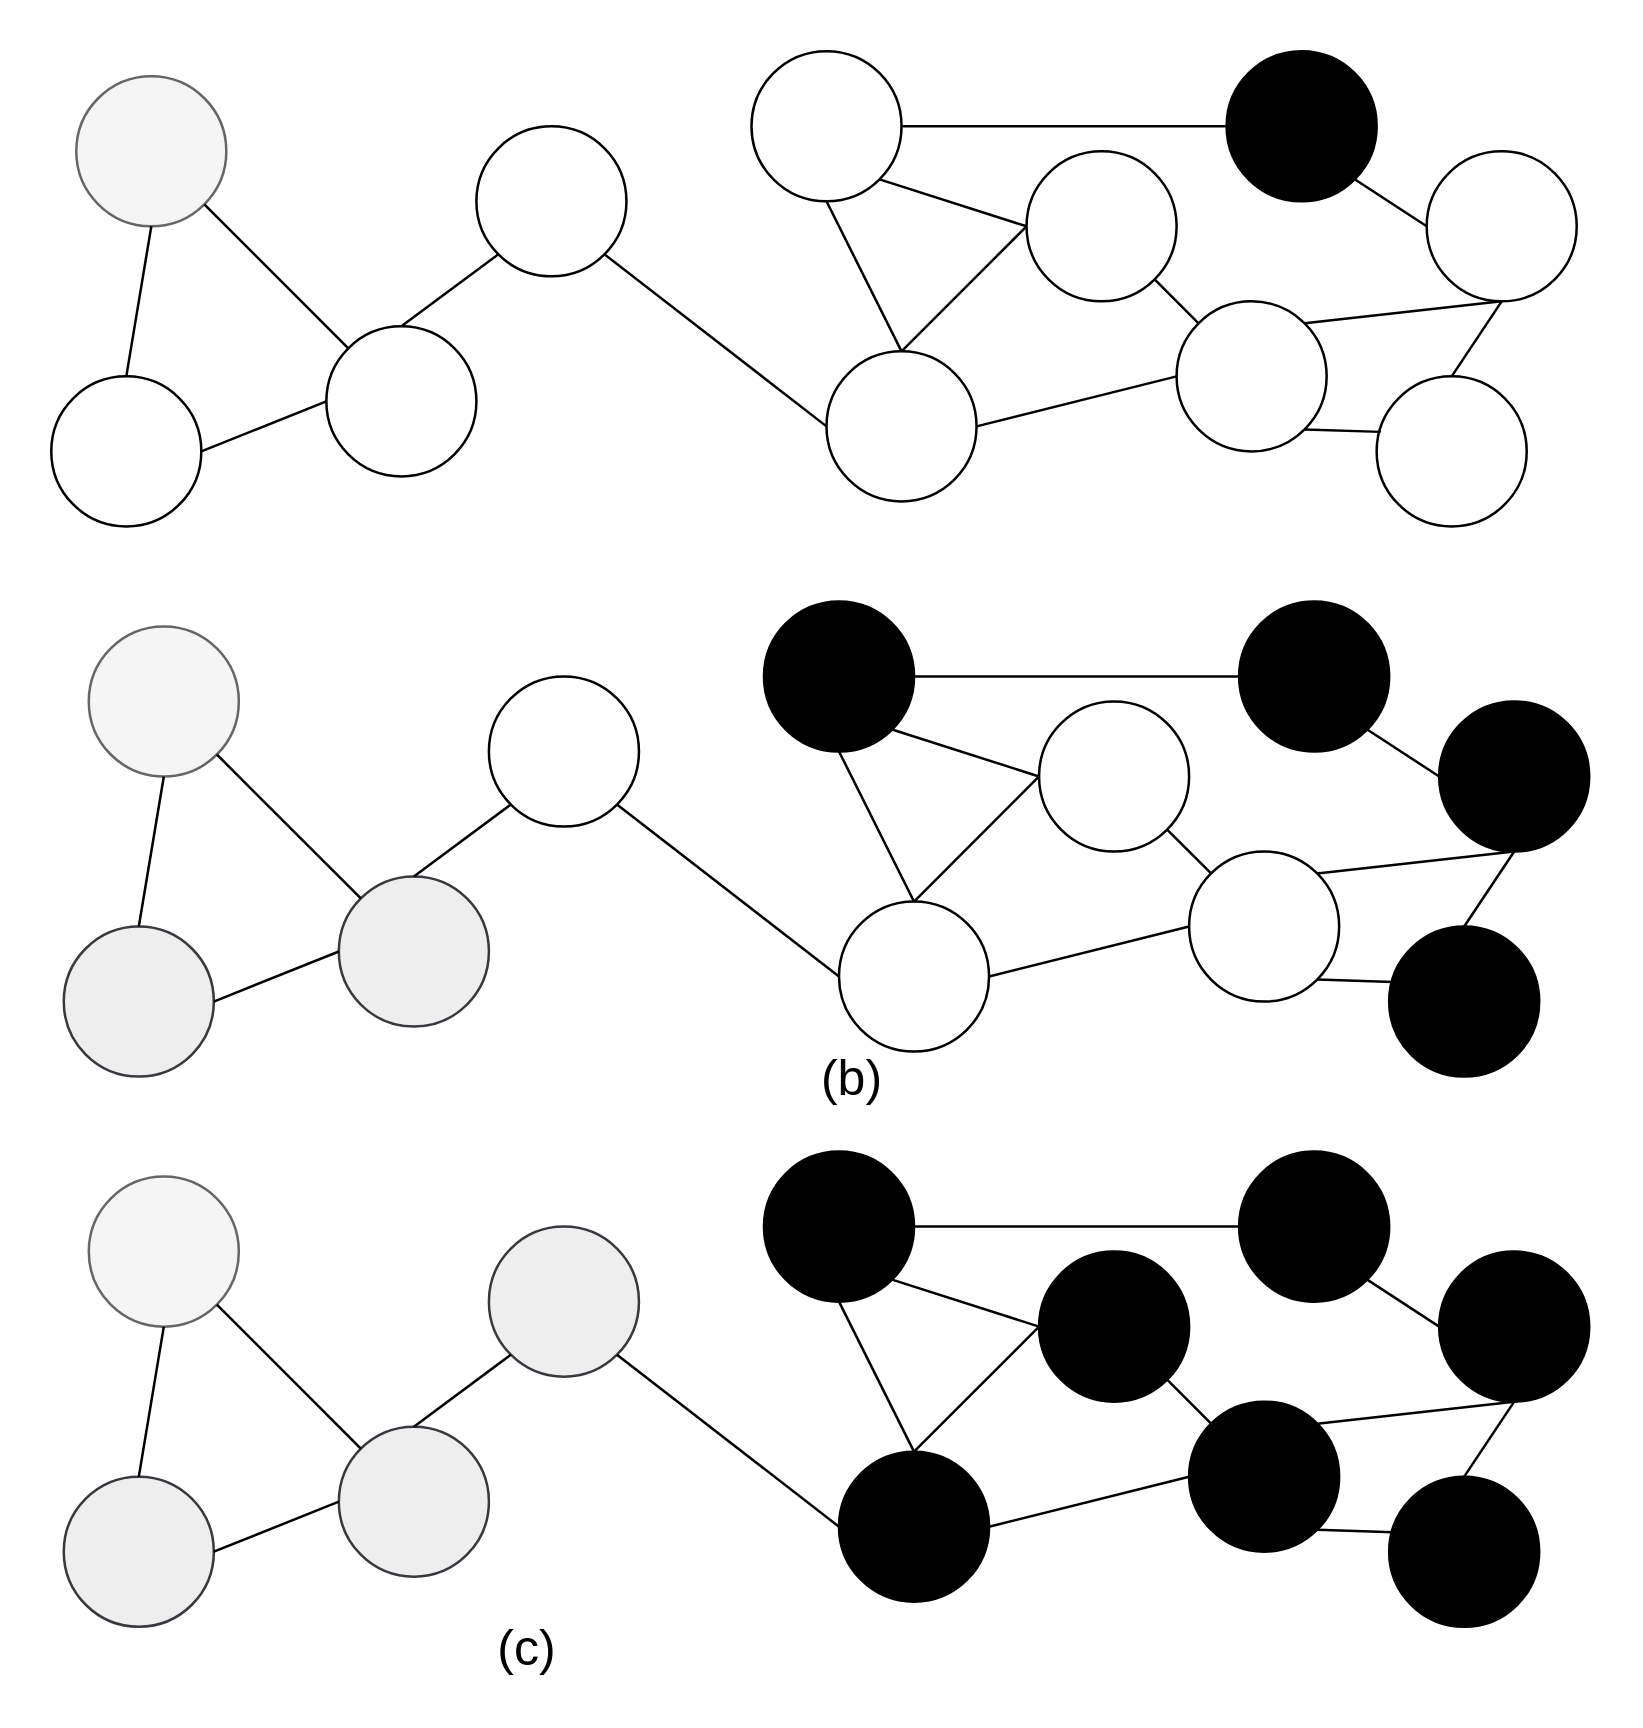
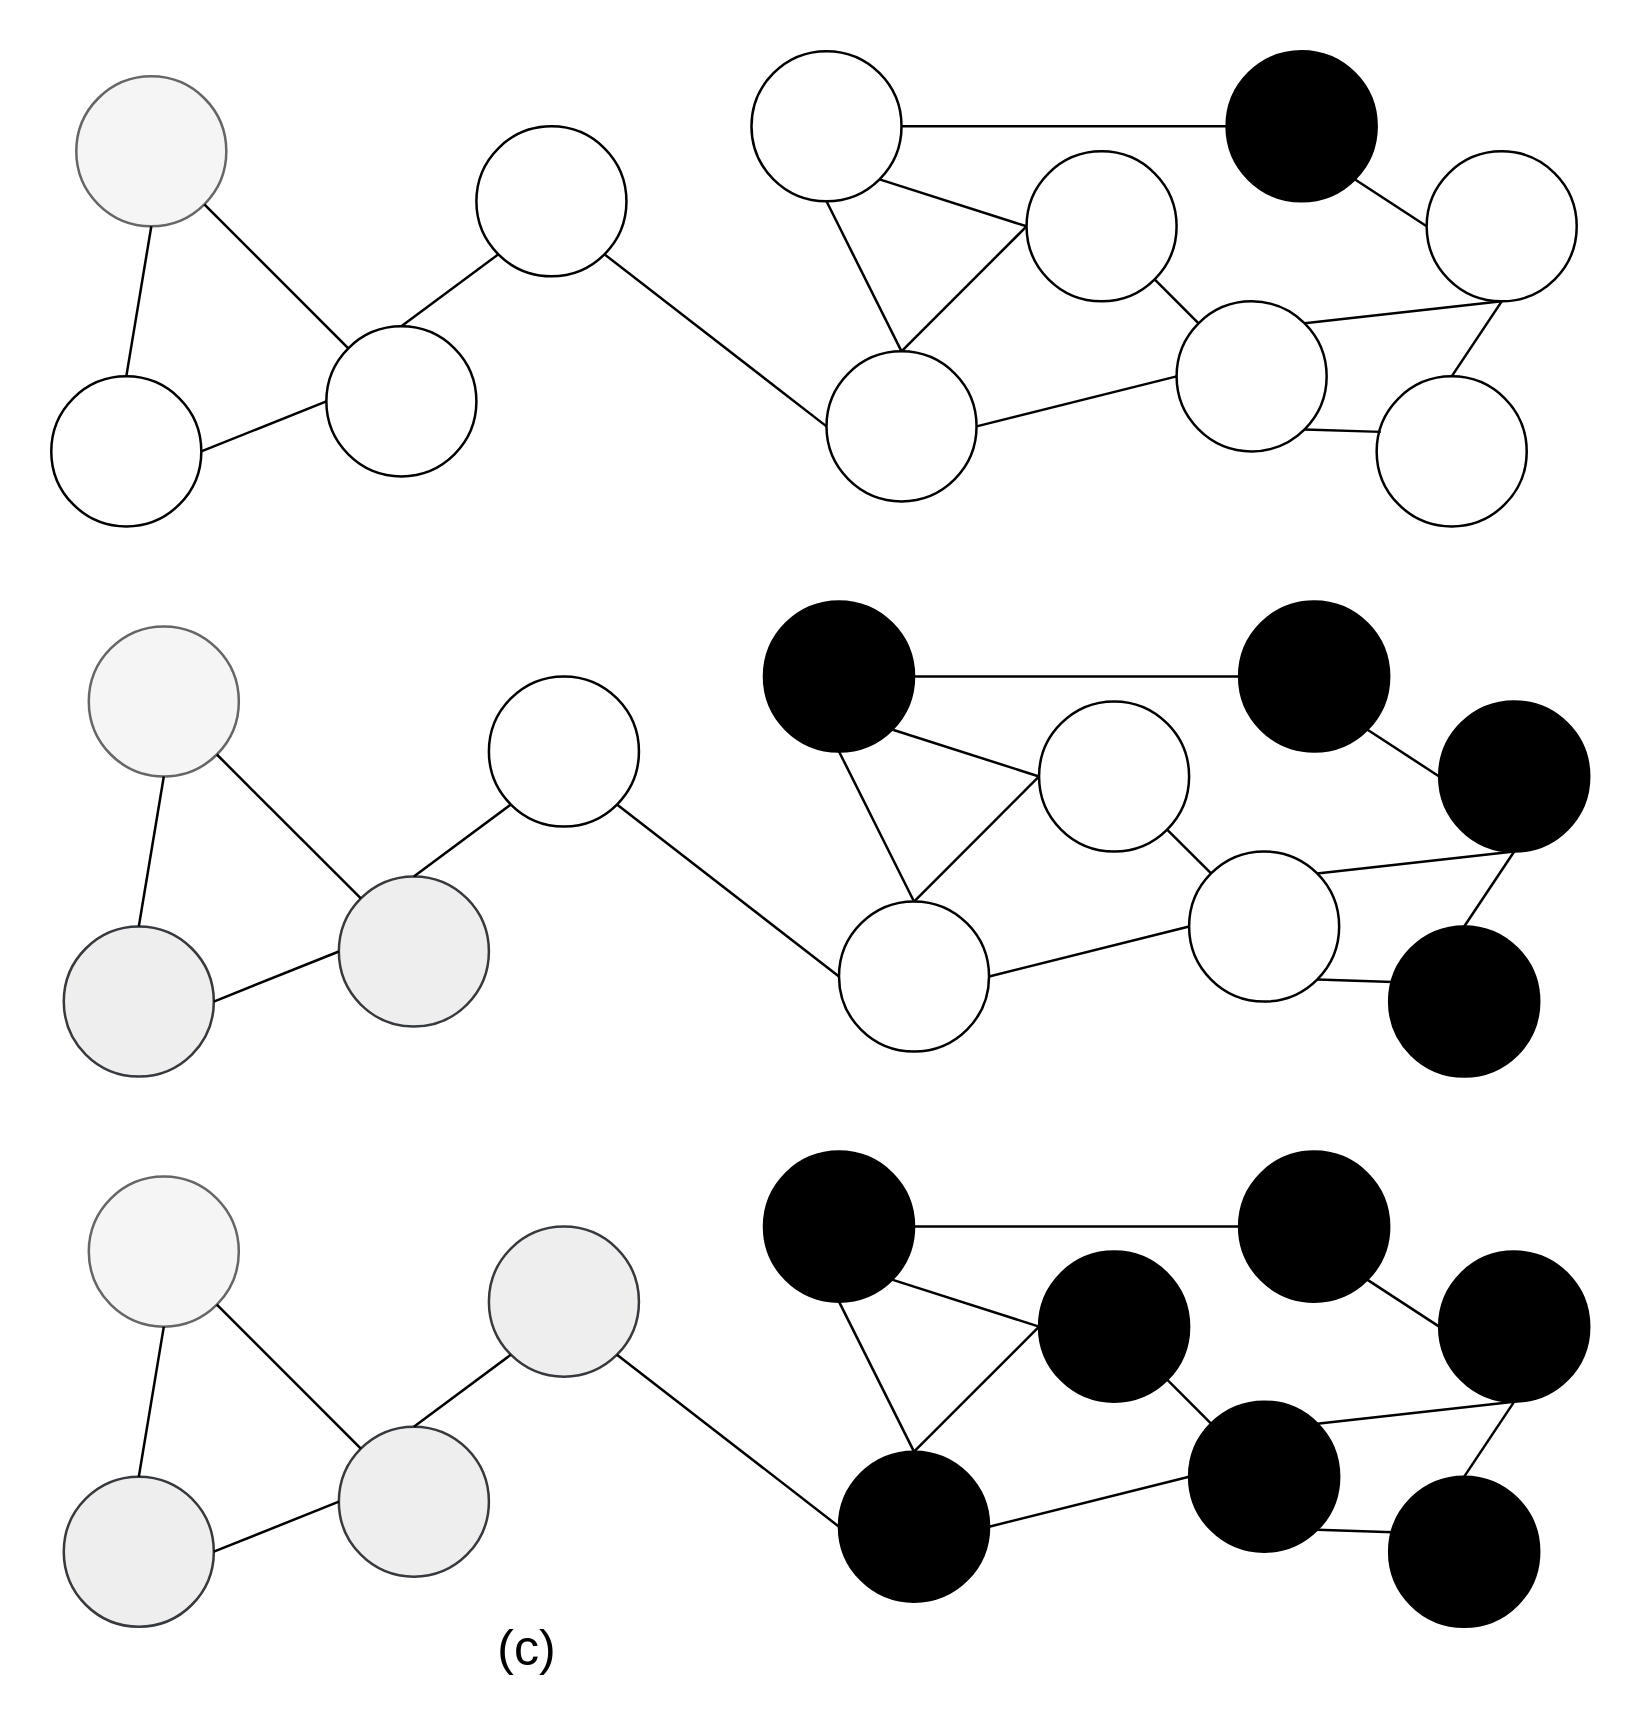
- <mxCell id="80" value="&lt;font style=&quot;font-size: 20px&quot;&gt;(b)&lt;/font&gt;" style="text;html=1;align=center;verticalAlign=middle;resizable=0;points=[];autosize=1;" vertex="1" parent="1"><mxGeometry x="320" y="420" width="40" height="20" as="geometry" /></mxCell>
